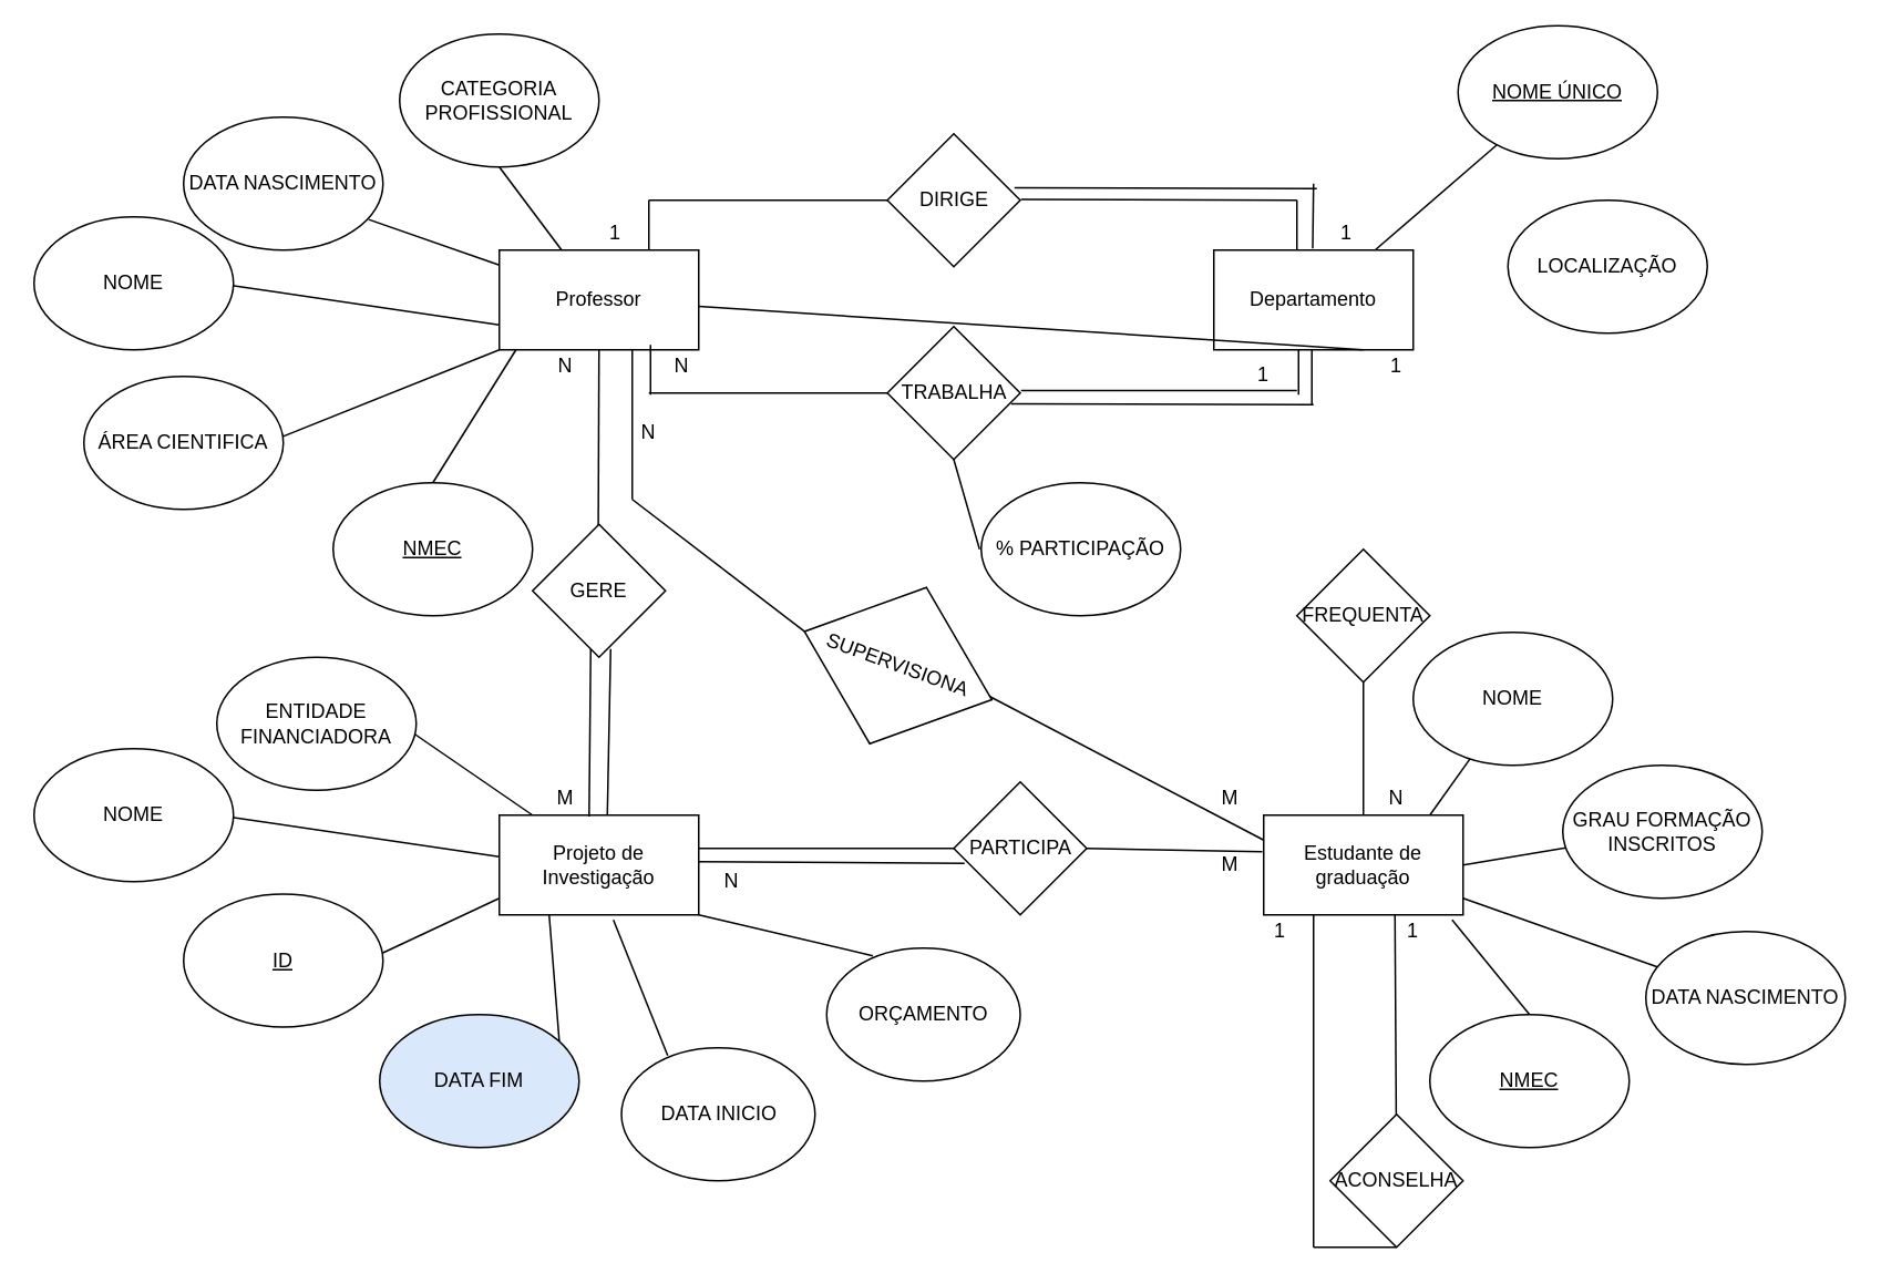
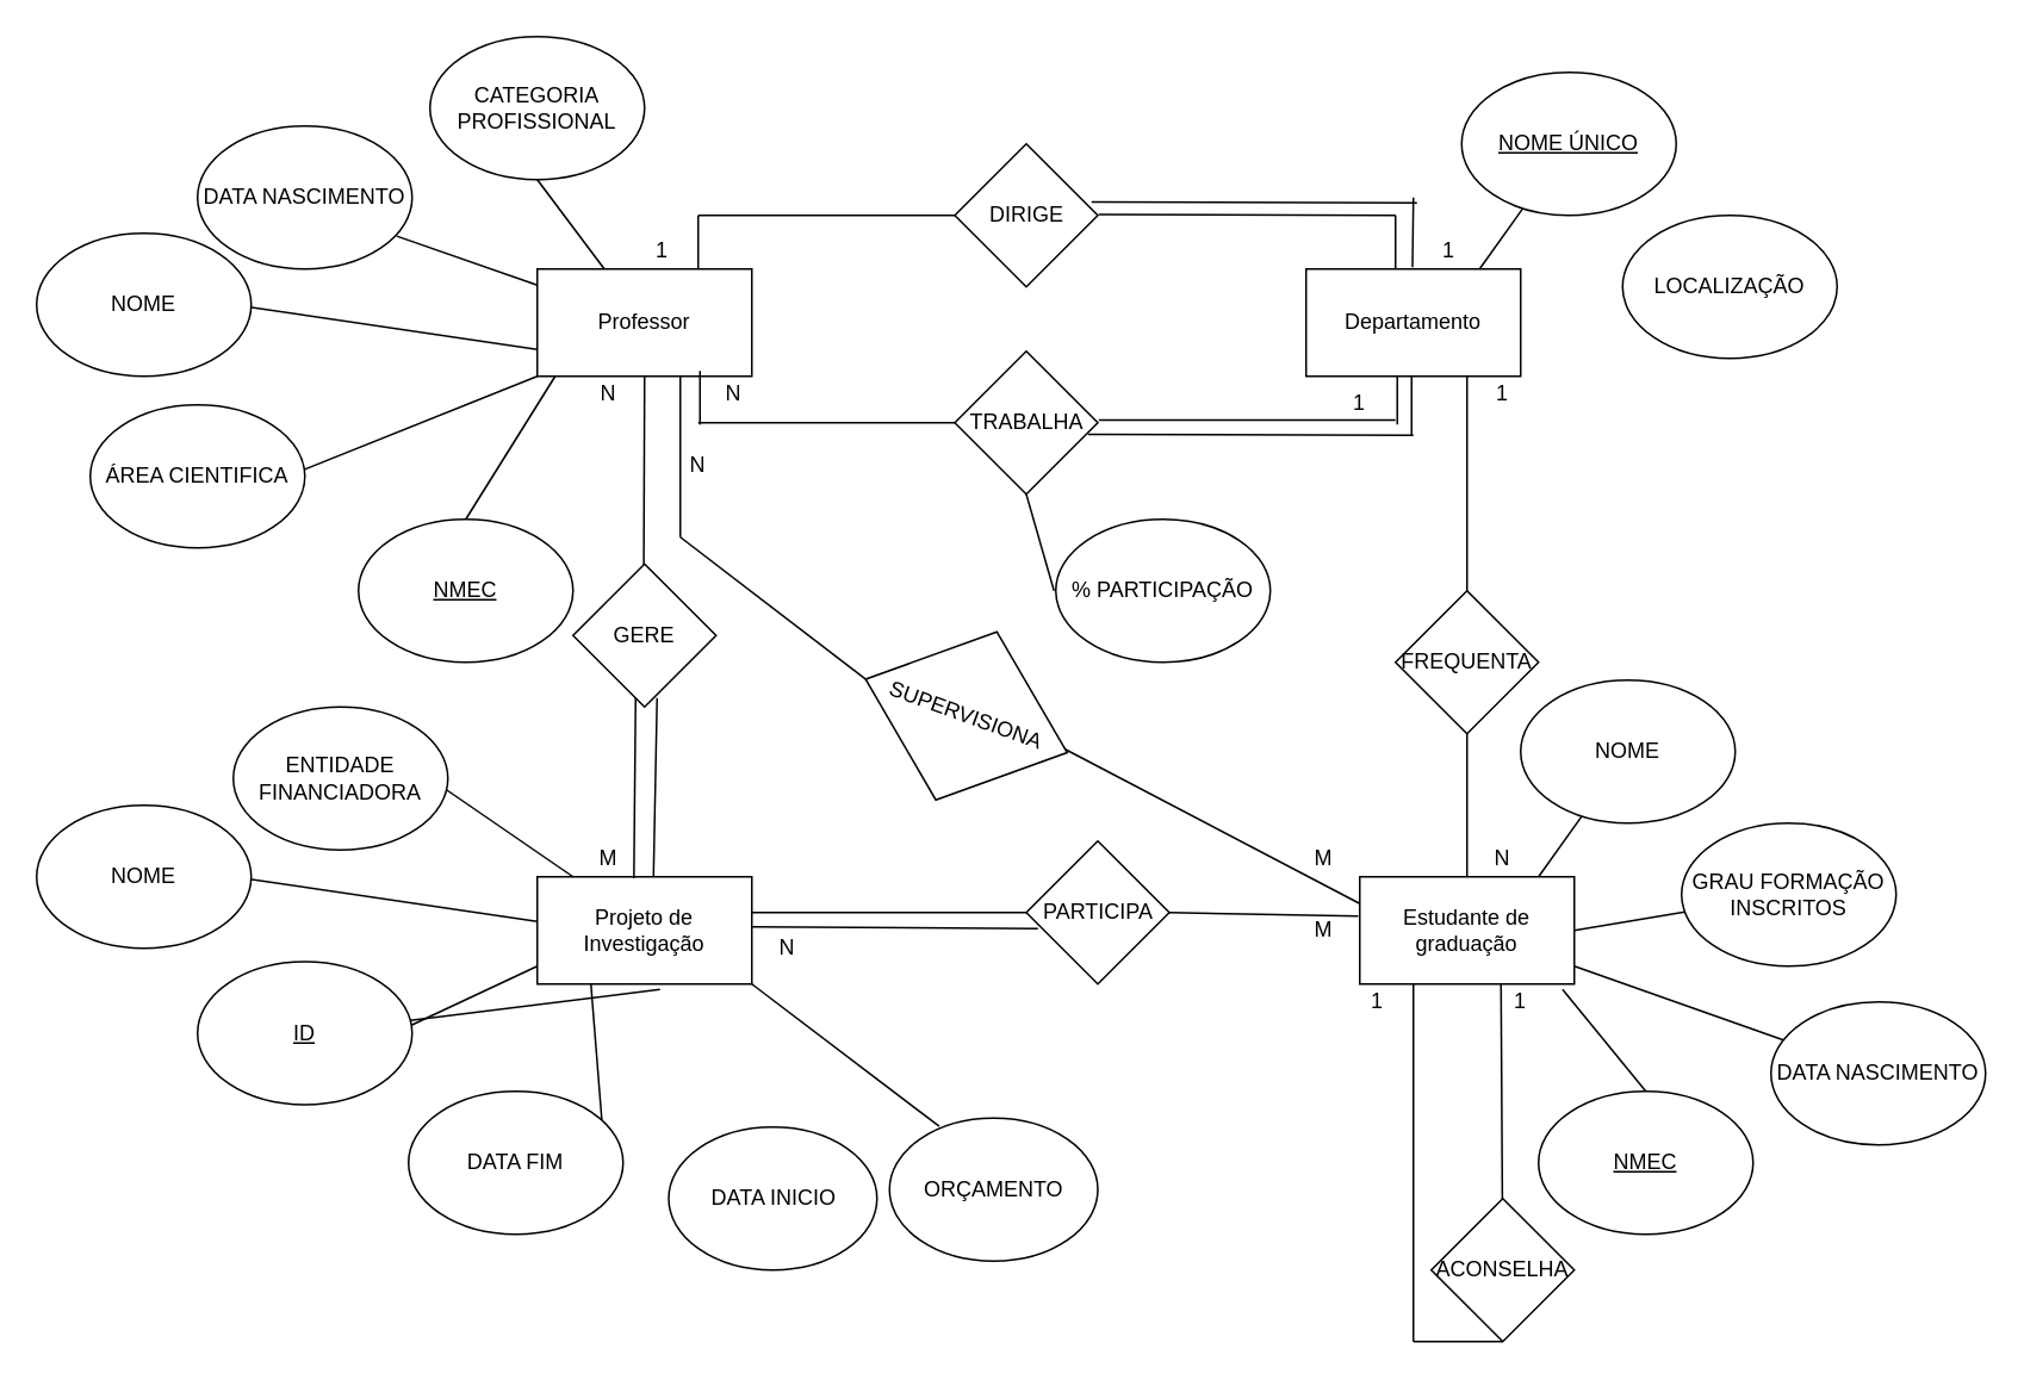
- <mxCell id="87" value="&lt;u&gt;NOME ÚNICO&lt;/u&gt;" style="ellipse;whiteSpace=wrap;html=1;" vertex="1" parent="1"><mxGeometry x="877" y="15" width="120" height="80" as="geometry" /></mxCell>
+ <mxCell id="87" value="&lt;u&gt;NOME ÚNICO&lt;/u&gt;" style="ellipse;whiteSpace=wrap;html=1;" vertex="1" parent="1"><mxGeometry x="817" y="40" width="120" height="80" as="geometry" /></mxCell>
- <mxCell id="34" value="" style="endArrow=none;html=1;exitX=0.75;exitY=1;exitDx=0;exitDy=0;" edge="1" parent="1" source="10" target="2"><mxGeometry width="50" height="50" relative="1" as="geometry"><mxPoint x="820" y="330" as="sourcePoint" /><mxPoint x="820" y="211" as="targetPoint" /></mxGeometry></mxCell>
+ <mxCell id="34" value="" style="endArrow=none;html=1;exitX=0.75;exitY=1;exitDx=0;exitDy=0;" edge="1" parent="1" source="10" target="35"><mxGeometry width="50" height="50" relative="1" as="geometry"><mxPoint x="820" y="330" as="sourcePoint" /><mxPoint x="820" y="211" as="targetPoint" /></mxGeometry></mxCell>
- <mxCell id="74" value="" style="endArrow=none;html=1;entryX=0.239;entryY=0.058;entryDx=0;entryDy=0;exitX=0.572;exitY=1.05;exitDx=0;exitDy=0;exitPerimeter=0;entryPerimeter=0;" edge="1" parent="1" source="5" target="75"><mxGeometry width="50" height="50" relative="1" as="geometry"><mxPoint x="483.5" y="670" as="sourcePoint" /><mxPoint x="653.5" y="695" as="targetPoint" /></mxGeometry></mxCell>
+ <mxCell id="74" value="" style="endArrow=none;html=1;exitX=0.572;exitY=1.05;exitDx=0;exitDy=0;exitPerimeter=0;" edge="1" parent="1" source="5" target="69"><mxGeometry width="50" height="50" relative="1" as="geometry"><mxPoint x="483.5" y="670" as="sourcePoint" /><mxPoint x="653.5" y="695" as="targetPoint" /></mxGeometry></mxCell>
- <mxCell id="77" value="ORÇAMENTO" style="ellipse;whiteSpace=wrap;html=1;" vertex="1" parent="1"><mxGeometry x="497" y="570" width="116.5" height="80" as="geometry" /></mxCell>
+ <mxCell id="77" value="ORÇAMENTO" style="ellipse;whiteSpace=wrap;html=1;" vertex="1" parent="1"><mxGeometry x="497" y="625" width="116.5" height="80" as="geometry" /></mxCell>
- <mxCell id="73" value="DATA FIM" style="ellipse;whiteSpace=wrap;html=1;fillColor=#dae8fc;" vertex="1" parent="1"><mxGeometry x="228" y="610" width="120" height="80" as="geometry" /></mxCell>
+ <mxCell id="73" value="DATA FIM" style="ellipse;whiteSpace=wrap;html=1;" vertex="1" parent="1"><mxGeometry x="228" y="610" width="120" height="80" as="geometry" /></mxCell>
